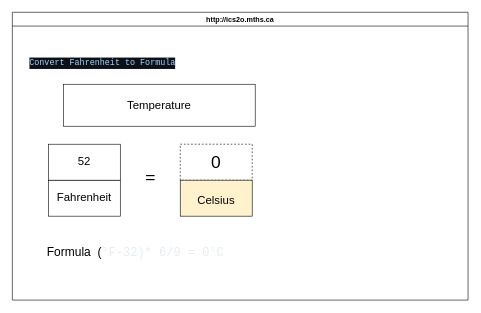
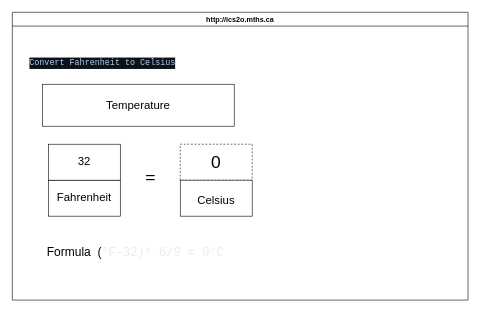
- <mxCell id="3" value="&lt;div style=&quot;color: rgb(230, 237, 243); background-color: rgb(13, 17, 23); font-family: Consolas, &amp;quot;Courier New&amp;quot;, monospace; font-size: 14px; line-height: 19px;&quot;&gt;&lt;span style=&quot;color: #a5d6ff;&quot;&gt;Convert Fahrenheit to Formula&lt;/span&gt;&lt;/div&gt;" style="text;html=1;align=center;verticalAlign=middle;resizable=0;points=[];autosize=1;strokeColor=none;fillColor=none;" vertex="1" parent="2"><mxGeometry x="20" y="70" width="260" height="30" as="geometry" /></mxCell>
+ <mxCell id="3" value="&lt;div style=&quot;color: rgb(230, 237, 243); background-color: rgb(13, 17, 23); font-family: Consolas, &amp;quot;Courier New&amp;quot;, monospace; font-size: 14px; line-height: 19px;&quot;&gt;&lt;span style=&quot;color: #a5d6ff;&quot;&gt;Convert Fahrenheit to Celsius&lt;/span&gt;&lt;/div&gt;" style="text;html=1;align=center;verticalAlign=middle;resizable=0;points=[];autosize=1;strokeColor=none;fillColor=none;" vertex="1" parent="2"><mxGeometry x="20" y="70" width="260" height="30" as="geometry" /></mxCell>
- <mxCell id="4" value="&lt;font style=&quot;font-size: 19px;&quot;&gt;Temperature&lt;/font&gt;" style="whiteSpace=wrap;html=1;" vertex="1" parent="2"><mxGeometry x="85" y="120" width="320" height="70" as="geometry" /></mxCell>
+ <mxCell id="4" value="&lt;font style=&quot;font-size: 19px;&quot;&gt;Temperature&lt;/font&gt;" style="whiteSpace=wrap;html=1;" vertex="1" parent="2"><mxGeometry x="50" y="120" width="320" height="70" as="geometry" /></mxCell>
- <mxCell id="6" value="52" style="whiteSpace=wrap;html=1;fontSize=19;" vertex="1" parent="2"><mxGeometry x="60" y="220" width="120" height="60" as="geometry" /></mxCell>
+ <mxCell id="6" value="32" style="whiteSpace=wrap;html=1;fontSize=19;" vertex="1" parent="2"><mxGeometry x="60" y="220" width="120" height="60" as="geometry" /></mxCell>
- <mxCell id="9" value="&lt;font style=&quot;font-size: 19px;&quot;&gt;Celsius&lt;/font&gt;" style="whiteSpace=wrap;html=1;fontSize=29;fillColor=#fff2cc;" vertex="1" parent="2"><mxGeometry x="280" y="280" width="120" height="60" as="geometry" /></mxCell>
+ <mxCell id="9" value="&lt;font style=&quot;font-size: 19px;&quot;&gt;Celsius&lt;/font&gt;" style="whiteSpace=wrap;html=1;fontSize=29;" vertex="1" parent="2"><mxGeometry x="280" y="280" width="120" height="60" as="geometry" /></mxCell>
